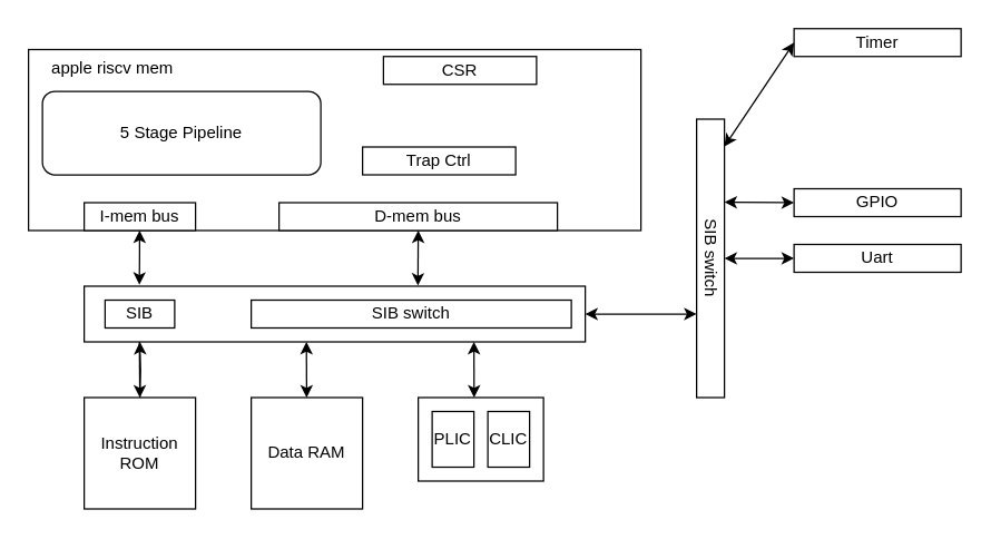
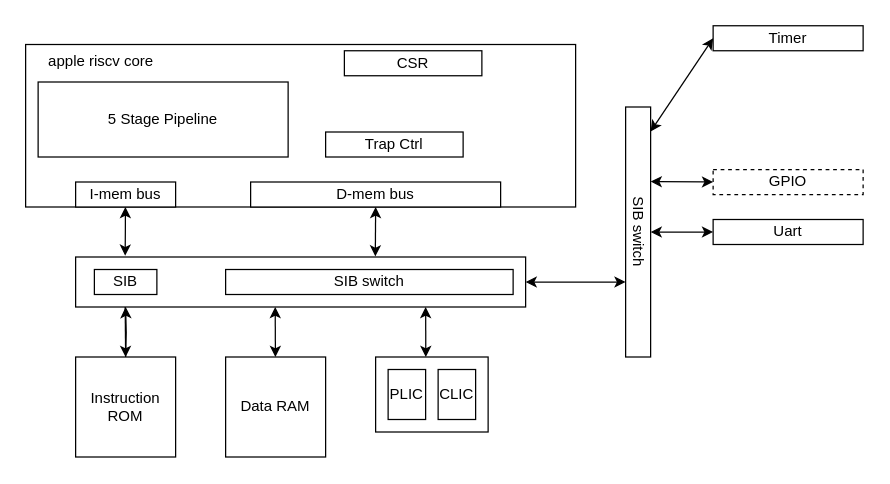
- <mxCell id="26" value="apple riscv mem" style="text;html=1;align=center;verticalAlign=middle;resizable=0;points=[];autosize=1;" parent="1" vertex="1"><mxGeometry x="30" y="39" width="100" height="20" as="geometry" /></mxCell>
+ <mxCell id="26" value="apple riscv core" style="text;html=1;align=center;verticalAlign=middle;resizable=0;points=[];autosize=1;" parent="1" vertex="1"><mxGeometry x="30" y="39" width="100" height="20" as="geometry" /></mxCell>
- <mxCell id="23" value="5 Stage Pipeline" style="whiteSpace=wrap;html=1;rounded=1;" parent="1" vertex="1"><mxGeometry x="30" y="65" width="200" height="60" as="geometry" /></mxCell>
+ <mxCell id="23" value="5 Stage Pipeline" style="whiteSpace=wrap;html=1;" parent="1" vertex="1"><mxGeometry x="30" y="65" width="200" height="60" as="geometry" /></mxCell>
- <mxCell id="10" value="GPIO" style="whiteSpace=wrap;html=1;" parent="1" vertex="1"><mxGeometry x="570" y="135" width="120" height="20" as="geometry" /></mxCell>
+ <mxCell id="10" value="GPIO" style="whiteSpace=wrap;html=1;dashed=1;" parent="1" vertex="1"><mxGeometry x="570" y="135" width="120" height="20" as="geometry" /></mxCell>
